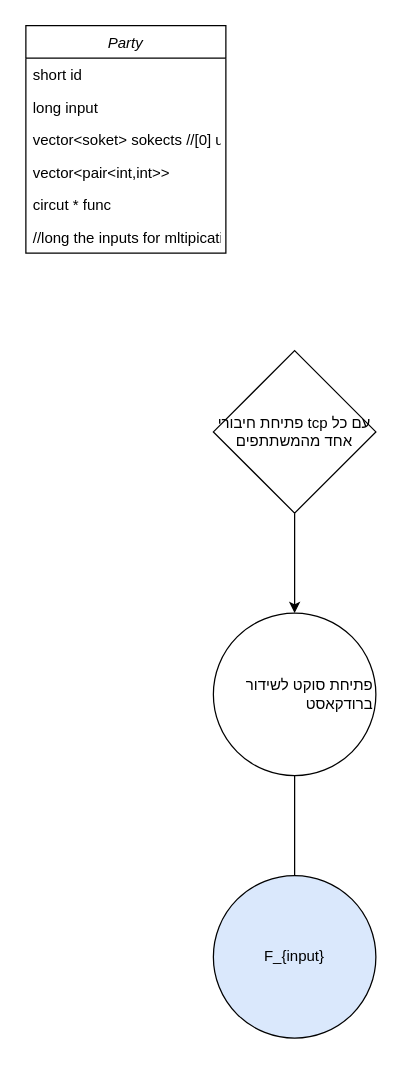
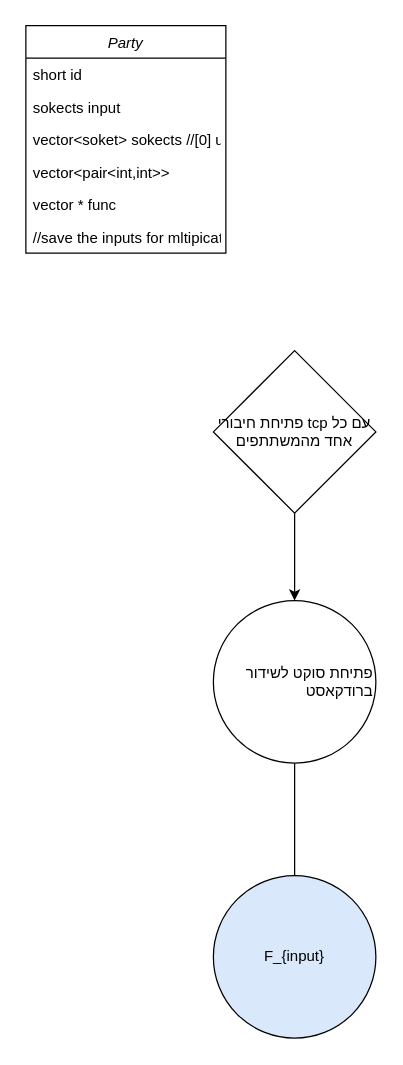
- <mxCell id="4" value="long input" style="text;align=left;verticalAlign=top;spacingLeft=4;spacingRight=4;overflow=hidden;rotatable=0;points=[[0,0.5],[1,0.5]];portConstraint=eastwest;rounded=0;shadow=0;html=0;" parent="2" vertex="1"><mxGeometry y="52" width="160" height="26" as="geometry" /></mxCell>
+ <mxCell id="4" value="sokects input" style="text;align=left;verticalAlign=top;spacingLeft=4;spacingRight=4;overflow=hidden;rotatable=0;points=[[0,0.5],[1,0.5]];portConstraint=eastwest;rounded=0;shadow=0;html=0;" parent="2" vertex="1"><mxGeometry y="52" width="160" height="26" as="geometry" /></mxCell>
- <mxCell id="7" value="circut * func" style="text;align=left;verticalAlign=top;spacingLeft=4;spacingRight=4;overflow=hidden;rotatable=0;points=[[0,0.5],[1,0.5]];portConstraint=eastwest;rounded=0;shadow=0;html=0;" vertex="1" parent="2"><mxGeometry y="130" width="160" height="26" as="geometry" /></mxCell>
+ <mxCell id="7" value="vector * func" style="text;align=left;verticalAlign=top;spacingLeft=4;spacingRight=4;overflow=hidden;rotatable=0;points=[[0,0.5],[1,0.5]];portConstraint=eastwest;rounded=0;shadow=0;html=0;" vertex="1" parent="2"><mxGeometry y="130" width="160" height="26" as="geometry" /></mxCell>
- <mxCell id="8" value="//long the inputs for mltipication gates " style="text;align=left;verticalAlign=top;spacingLeft=4;spacingRight=4;overflow=hidden;rotatable=0;points=[[0,0.5],[1,0.5]];portConstraint=eastwest;rounded=0;shadow=0;html=0;" vertex="1" parent="2"><mxGeometry y="156" width="160" height="26" as="geometry" /></mxCell>
+ <mxCell id="8" value="//save the inputs for mltipication gates " style="text;align=left;verticalAlign=top;spacingLeft=4;spacingRight=4;overflow=hidden;rotatable=0;points=[[0,0.5],[1,0.5]];portConstraint=eastwest;rounded=0;shadow=0;html=0;" vertex="1" parent="2"><mxGeometry y="156" width="160" height="26" as="geometry" /></mxCell>
- <mxCell id="12" value="פתיחת סוקט לשידור ברודקאסט" style="ellipse;whiteSpace=wrap;html=1;aspect=fixed;align=right;" vertex="1" parent="1"><mxGeometry x="170" y="490" width="130" height="130" as="geometry" /></mxCell>
+ <mxCell id="12" value="פתיחת סוקט לשידור ברודקאסט" style="ellipse;whiteSpace=wrap;html=1;aspect=fixed;align=right;" vertex="1" parent="1"><mxGeometry x="170" y="480" width="130" height="130" as="geometry" /></mxCell>
